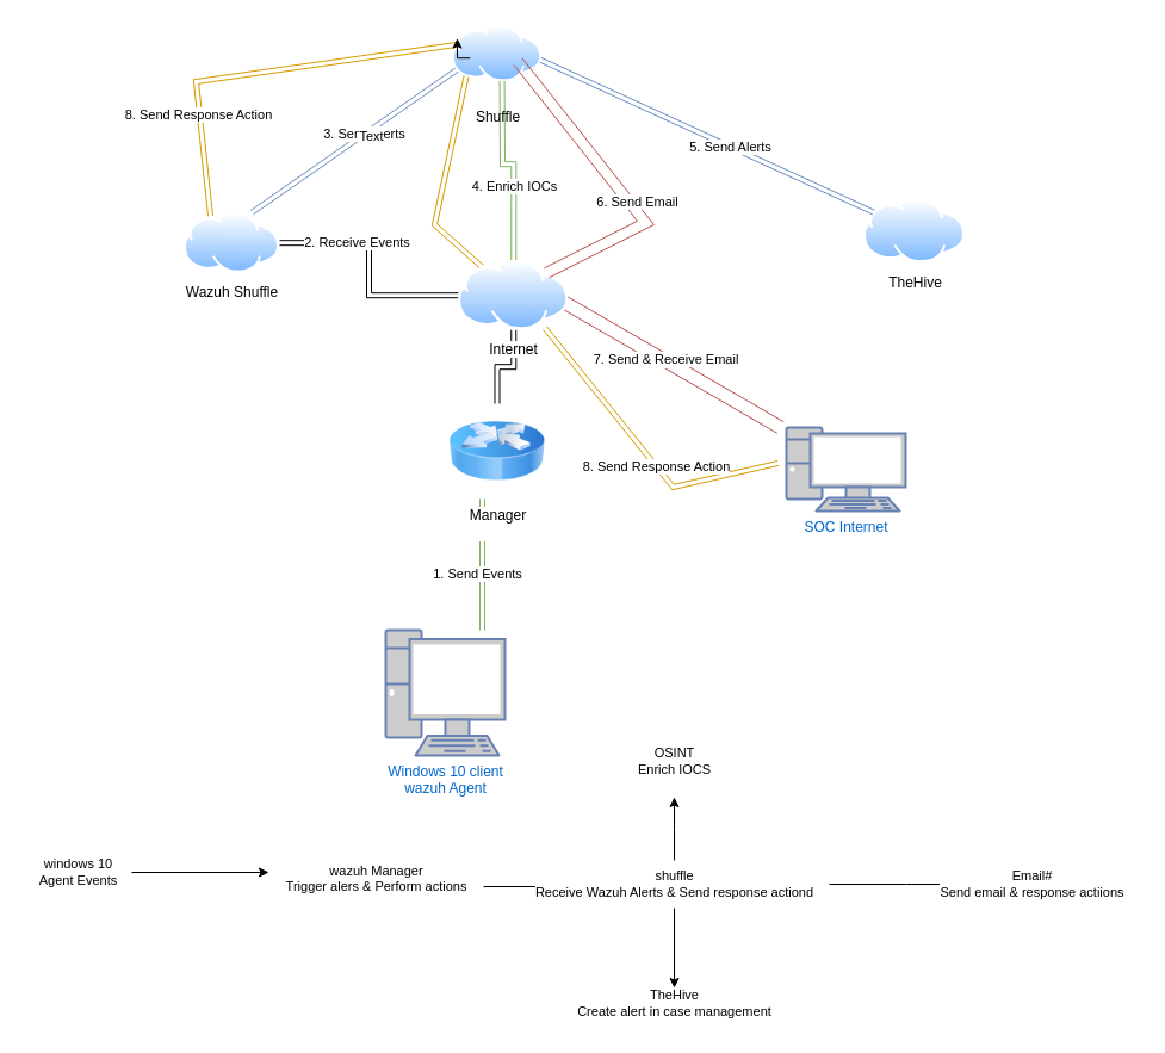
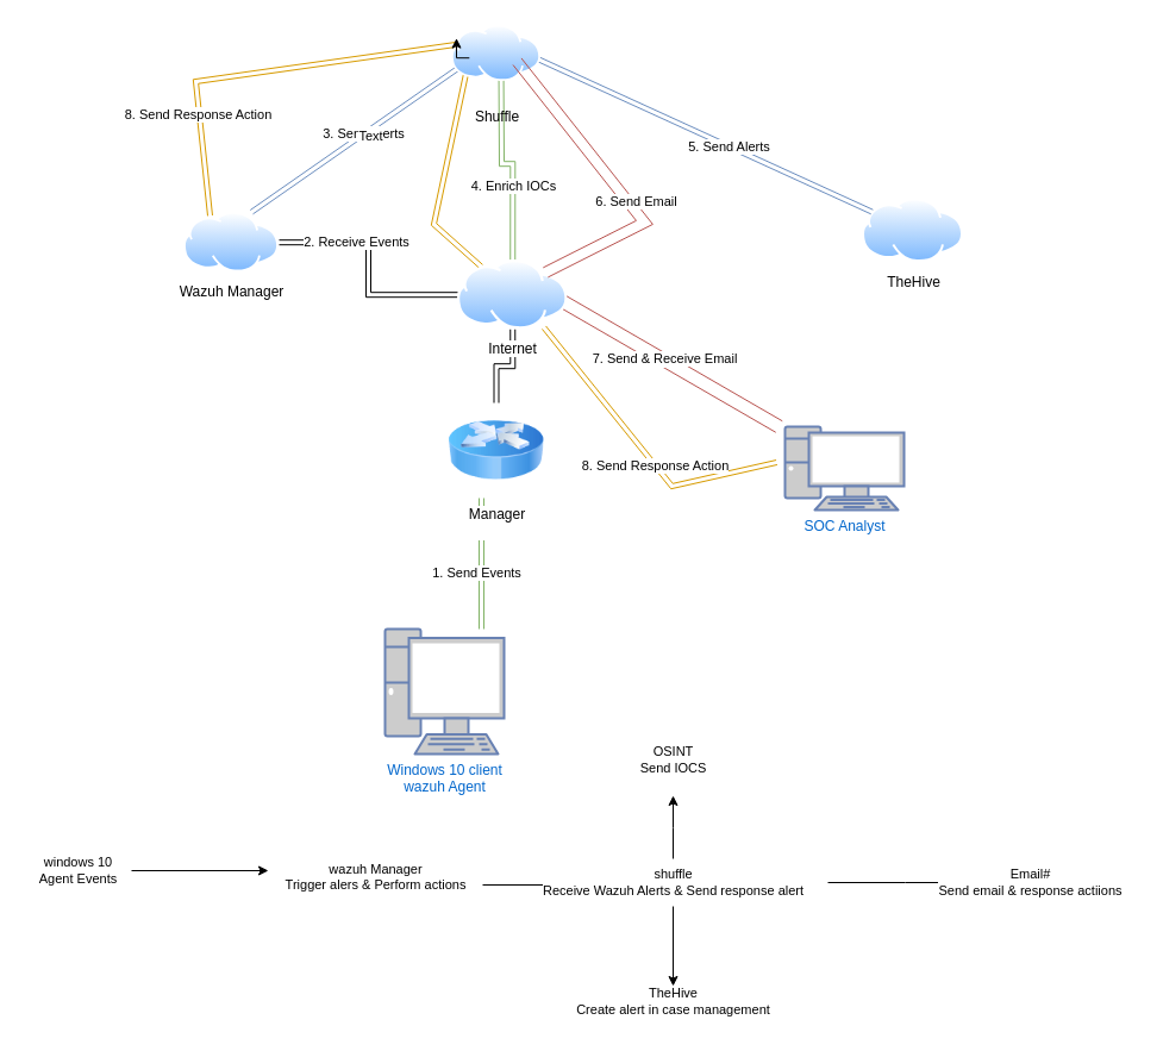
- <mxCell id="7" value="Wazuh Shuffle" style="image;aspect=fixed;perimeter=ellipsePerimeter;html=1;align=center;shadow=0;dashed=0;spacingTop=3;image=img/lib/active_directory/internet_cloud.svg;" vertex="1" parent="1"><mxGeometry x="154" y="178" width="80" height="50.4" as="geometry" /></mxCell>
+ <mxCell id="7" value="Wazuh Manager" style="image;aspect=fixed;perimeter=ellipsePerimeter;html=1;align=center;shadow=0;dashed=0;spacingTop=3;image=img/lib/active_directory/internet_cloud.svg;" vertex="1" parent="1"><mxGeometry x="154" y="178" width="80" height="50.4" as="geometry" /></mxCell>
- <mxCell id="31" value="SOC Internet" style="fontColor=#0066CC;verticalAlign=top;verticalLabelPosition=bottom;labelPosition=center;align=center;html=1;outlineConnect=0;fillColor=#CCCCCC;strokeColor=#6881B3;gradientColor=none;gradientDirection=north;strokeWidth=2;shape=mxgraph.networks.pc;" vertex="1" parent="1"><mxGeometry x="659" y="358" width="100" height="70" as="geometry" /></mxCell>
+ <mxCell id="31" value="SOC Analyst" style="fontColor=#0066CC;verticalAlign=top;verticalLabelPosition=bottom;labelPosition=center;align=center;html=1;outlineConnect=0;fillColor=#CCCCCC;strokeColor=#6881B3;gradientColor=none;gradientDirection=north;strokeWidth=2;shape=mxgraph.networks.pc;" vertex="1" parent="1"><mxGeometry x="659" y="358" width="100" height="70" as="geometry" /></mxCell>
- <mxCell id="41" value="OSINT&lt;div&gt;Enrich IOCS&lt;/div&gt;" style="text;html=1;align=center;verticalAlign=middle;resizable=0;points=[];autosize=1;strokeColor=none;fillColor=none;fontFamily=Helvetica;fontSize=11;fontColor=default;labelBackgroundColor=default;" vertex="1" parent="1"><mxGeometry x="525" y="618" width="80" height="40" as="geometry" /></mxCell>
+ <mxCell id="41" value="OSINT&lt;div&gt;Send IOCS&lt;/div&gt;" style="text;html=1;align=center;verticalAlign=middle;resizable=0;points=[];autosize=1;strokeColor=none;fillColor=none;fontFamily=Helvetica;fontSize=11;fontColor=default;labelBackgroundColor=default;" vertex="1" parent="1"><mxGeometry x="525" y="618" width="80" height="40" as="geometry" /></mxCell>
- <mxCell id="40" value="shuffle&lt;div&gt;Receive Wazuh Alerts &amp;amp; Send response actiond&lt;/div&gt;" style="text;html=1;align=center;verticalAlign=middle;resizable=0;points=[];autosize=1;strokeColor=none;fillColor=none;fontFamily=Helvetica;fontSize=11;fontColor=default;labelBackgroundColor=default;" vertex="1" parent="1"><mxGeometry x="435" y="721" width="260" height="40" as="geometry" /></mxCell>
+ <mxCell id="40" value="shuffle&lt;div&gt;Receive Wazuh Alerts &amp;amp; Send response alert&lt;/div&gt;" style="text;html=1;align=center;verticalAlign=middle;resizable=0;points=[];autosize=1;strokeColor=none;fillColor=none;fontFamily=Helvetica;fontSize=11;fontColor=default;labelBackgroundColor=default;" vertex="1" parent="1"><mxGeometry x="435" y="721" width="260" height="40" as="geometry" /></mxCell>
